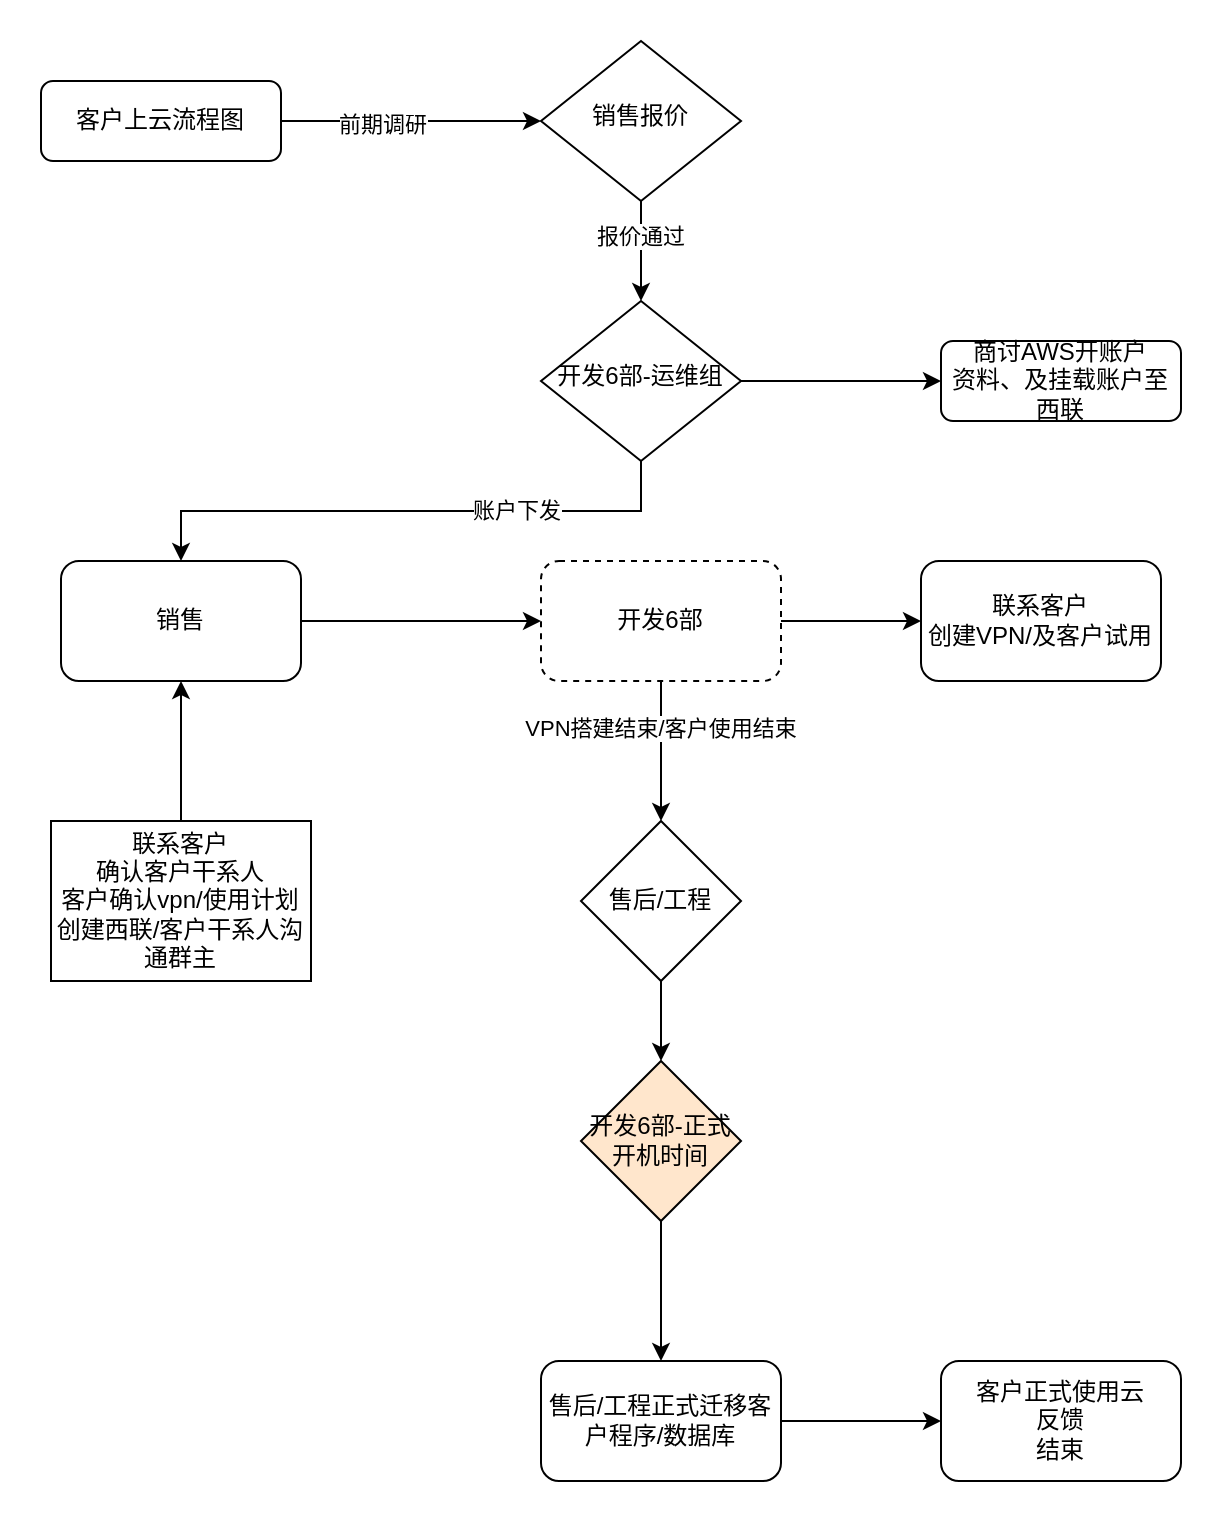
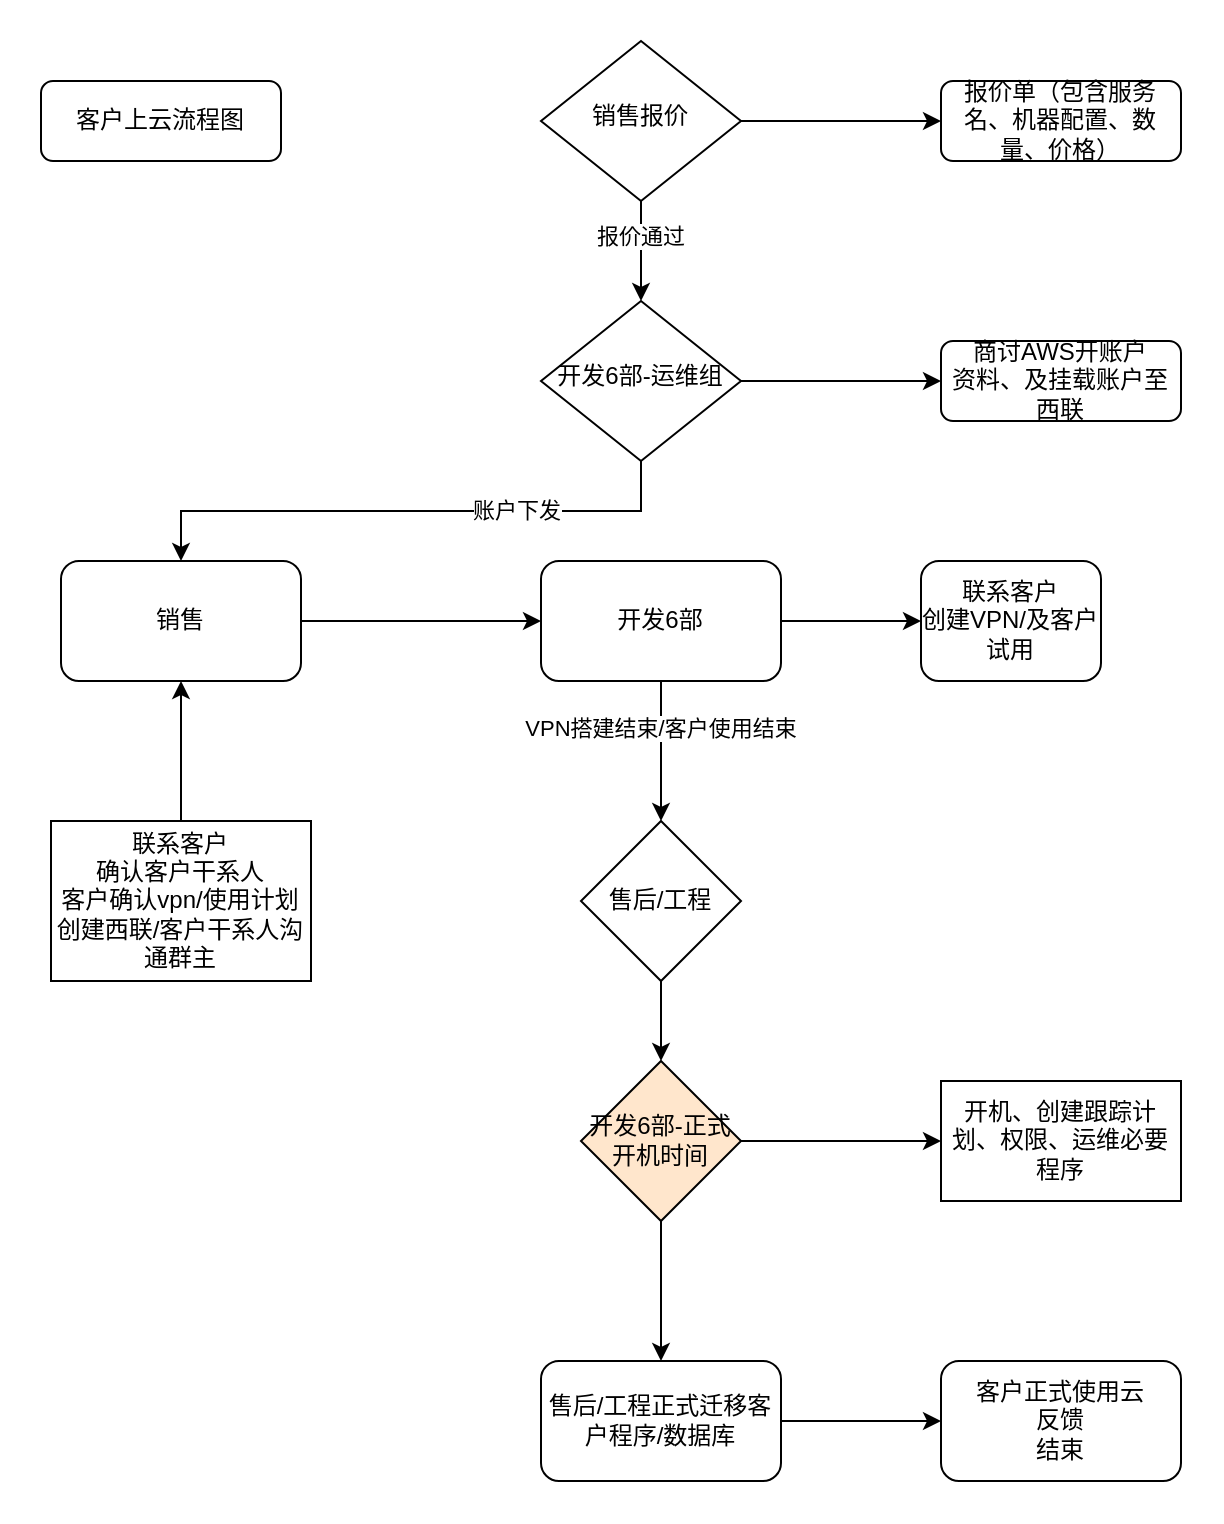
- <mxCell id="2" style="edgeStyle=orthogonalEdgeStyle;rounded=0;orthogonalLoop=1;jettySize=auto;html=1;" parent="1" source="4" target="8" edge="1"><mxGeometry relative="1" as="geometry" /></mxCell>
- <mxCell id="3" value="前期调研" style="edgeLabel;html=1;align=center;verticalAlign=middle;resizable=0;points=[];" parent="2" vertex="1" connectable="0"><mxGeometry x="-0.237" y="-1" relative="1" as="geometry"><mxPoint as="offset" /></mxGeometry></mxCell>
+ <mxCell id="7" style="edgeStyle=orthogonalEdgeStyle;rounded=0;orthogonalLoop=1;jettySize=auto;html=1;entryX=0;entryY=0.5;entryDx=0;entryDy=0;" parent="1" source="8" target="9" edge="1"><mxGeometry relative="1" as="geometry" /></mxCell>
+ <mxCell id="9" value="报价单（包含服务名、机器配置、数量、价格）" style="rounded=1;whiteSpace=wrap;html=1;fontSize=12;glass=0;strokeWidth=1;shadow=0;" parent="1" vertex="1"><mxGeometry x="470" y="40" width="120" height="40" as="geometry" /></mxCell>
- <mxCell id="20" value="开发6部" style="rounded=1;whiteSpace=wrap;html=1;dashed=1;" parent="1" vertex="1"><mxGeometry x="270" y="280" width="120" height="60" as="geometry" /></mxCell>
+ <mxCell id="20" value="开发6部" style="rounded=1;whiteSpace=wrap;html=1;" parent="1" vertex="1"><mxGeometry x="270" y="280" width="120" height="60" as="geometry" /></mxCell>
- <mxCell id="21" value="联系客户&lt;br&gt;创建VPN/及客户试用" style="rounded=1;whiteSpace=wrap;html=1;" parent="1" vertex="1"><mxGeometry x="460" y="280" width="120" height="60" as="geometry" /></mxCell>
+ <mxCell id="21" value="联系客户&lt;br&gt;创建VPN/及客户试用" style="rounded=1;whiteSpace=wrap;html=1;" parent="1" vertex="1"><mxGeometry x="460" y="280" width="90" height="60" as="geometry" /></mxCell>
+ <mxCell id="24" style="edgeStyle=orthogonalEdgeStyle;rounded=0;orthogonalLoop=1;jettySize=auto;html=1;exitX=1;exitY=0.5;exitDx=0;exitDy=0;entryX=0;entryY=0.5;entryDx=0;entryDy=0;" parent="1" source="26" target="29" edge="1"><mxGeometry relative="1" as="geometry" /></mxCell>
+ <mxCell id="29" value="开机、创建跟踪计划、权限、运维必要程序" style="rounded=0;whiteSpace=wrap;html=1;" parent="1" vertex="1"><mxGeometry x="470" y="540" width="120" height="60" as="geometry" /></mxCell>
